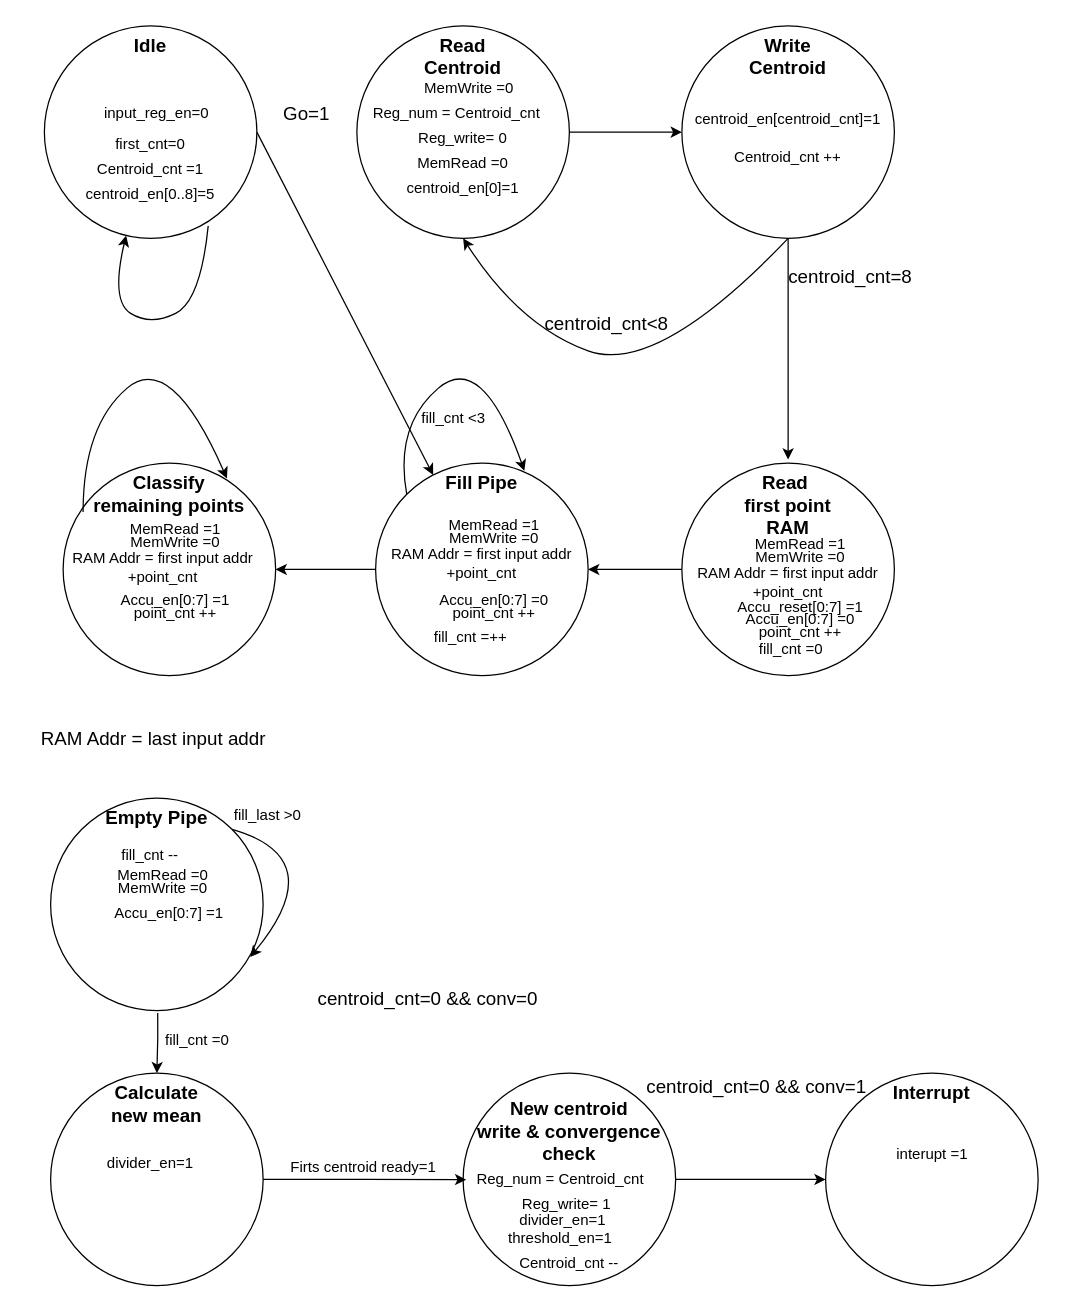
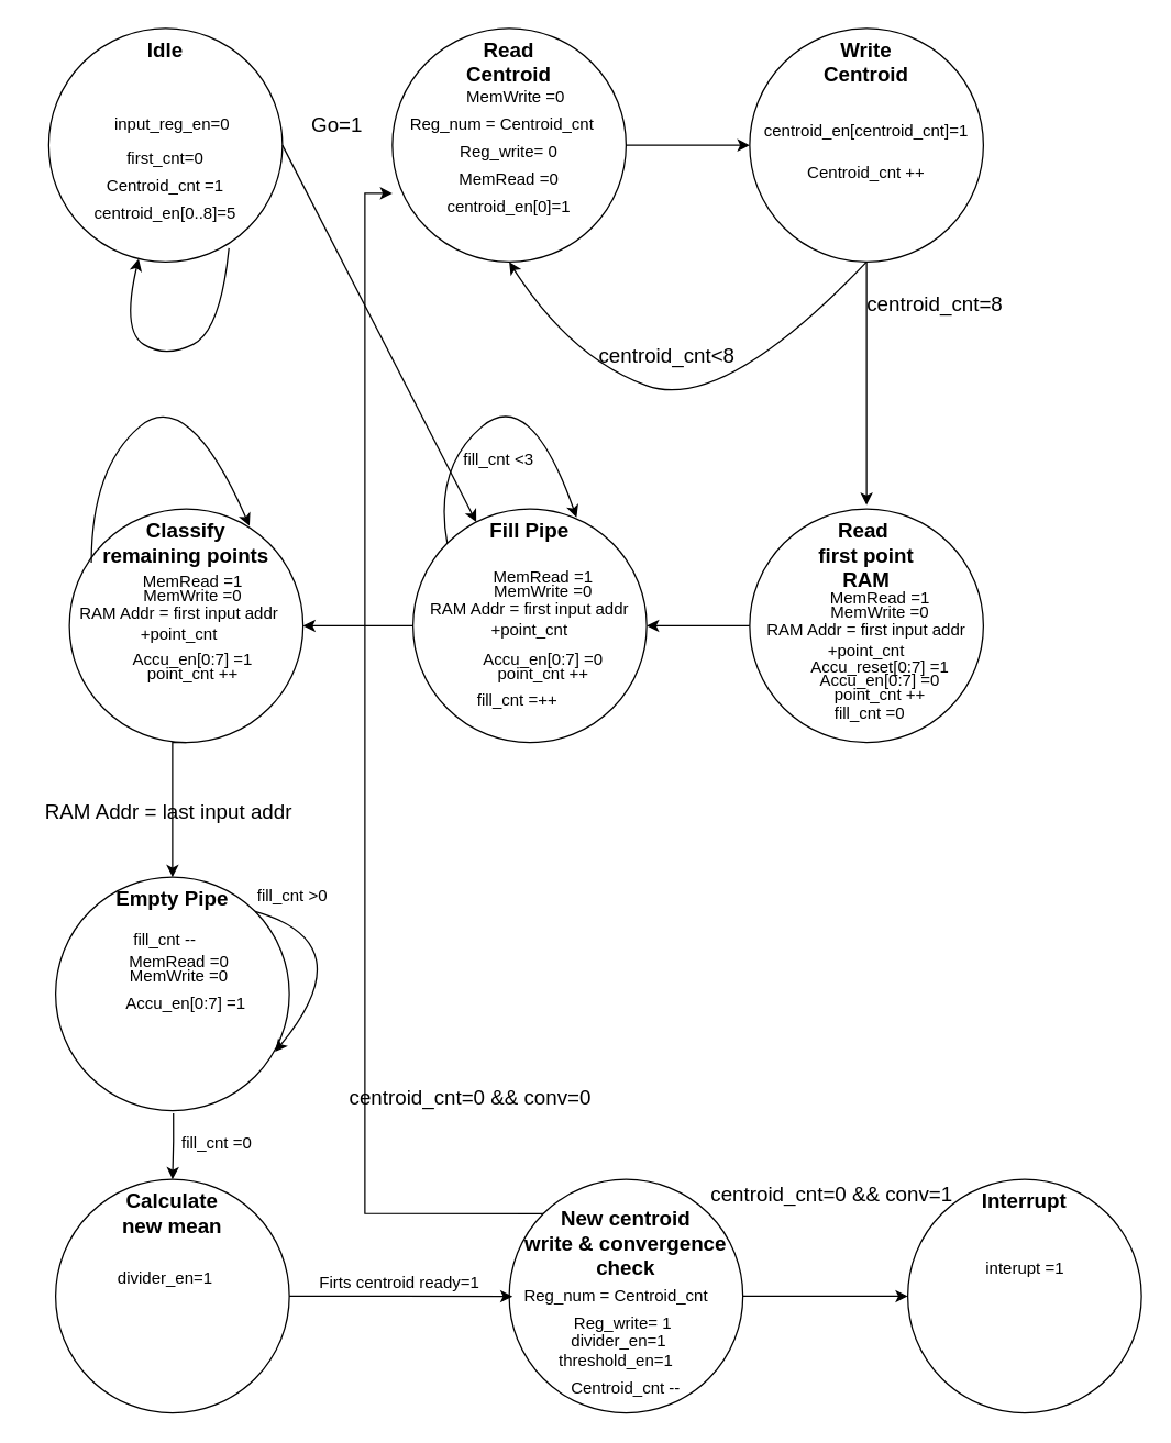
+ <mxCell id="28" style="edgeStyle=orthogonalEdgeStyle;rounded=0;orthogonalLoop=1;jettySize=auto;html=1;exitX=0.5;exitY=1;exitDx=0;exitDy=0;fontSize=12;" edge="1" parent="1" source="29" target="31"><mxGeometry relative="1" as="geometry"><Array as="points"><mxPoint x="125" y="540" /></Array></mxGeometry></mxCell>
+ <mxCell id="37" style="edgeStyle=orthogonalEdgeStyle;rounded=0;orthogonalLoop=1;jettySize=auto;html=1;exitX=0;exitY=0;exitDx=0;exitDy=0;entryX=0;entryY=0.706;entryDx=0;entryDy=0;entryPerimeter=0;fontSize=12;" edge="1" parent="1" source="38" target="5"><mxGeometry relative="1" as="geometry"><Array as="points"><mxPoint x="265" y="882" /><mxPoint x="265" y="140" /></Array></mxGeometry></mxCell>
- <mxCell id="69" value="fill_last &amp;gt;0" style="text;html=1;fontSize=12;" vertex="1" parent="1"><mxGeometry x="185" y="638" width="110" height="30" as="geometry" /></mxCell>
+ <mxCell id="69" value="fill_cnt &amp;gt;0" style="text;html=1;fontSize=12;" vertex="1" parent="1"><mxGeometry x="185" y="638" width="110" height="30" as="geometry" /></mxCell>
